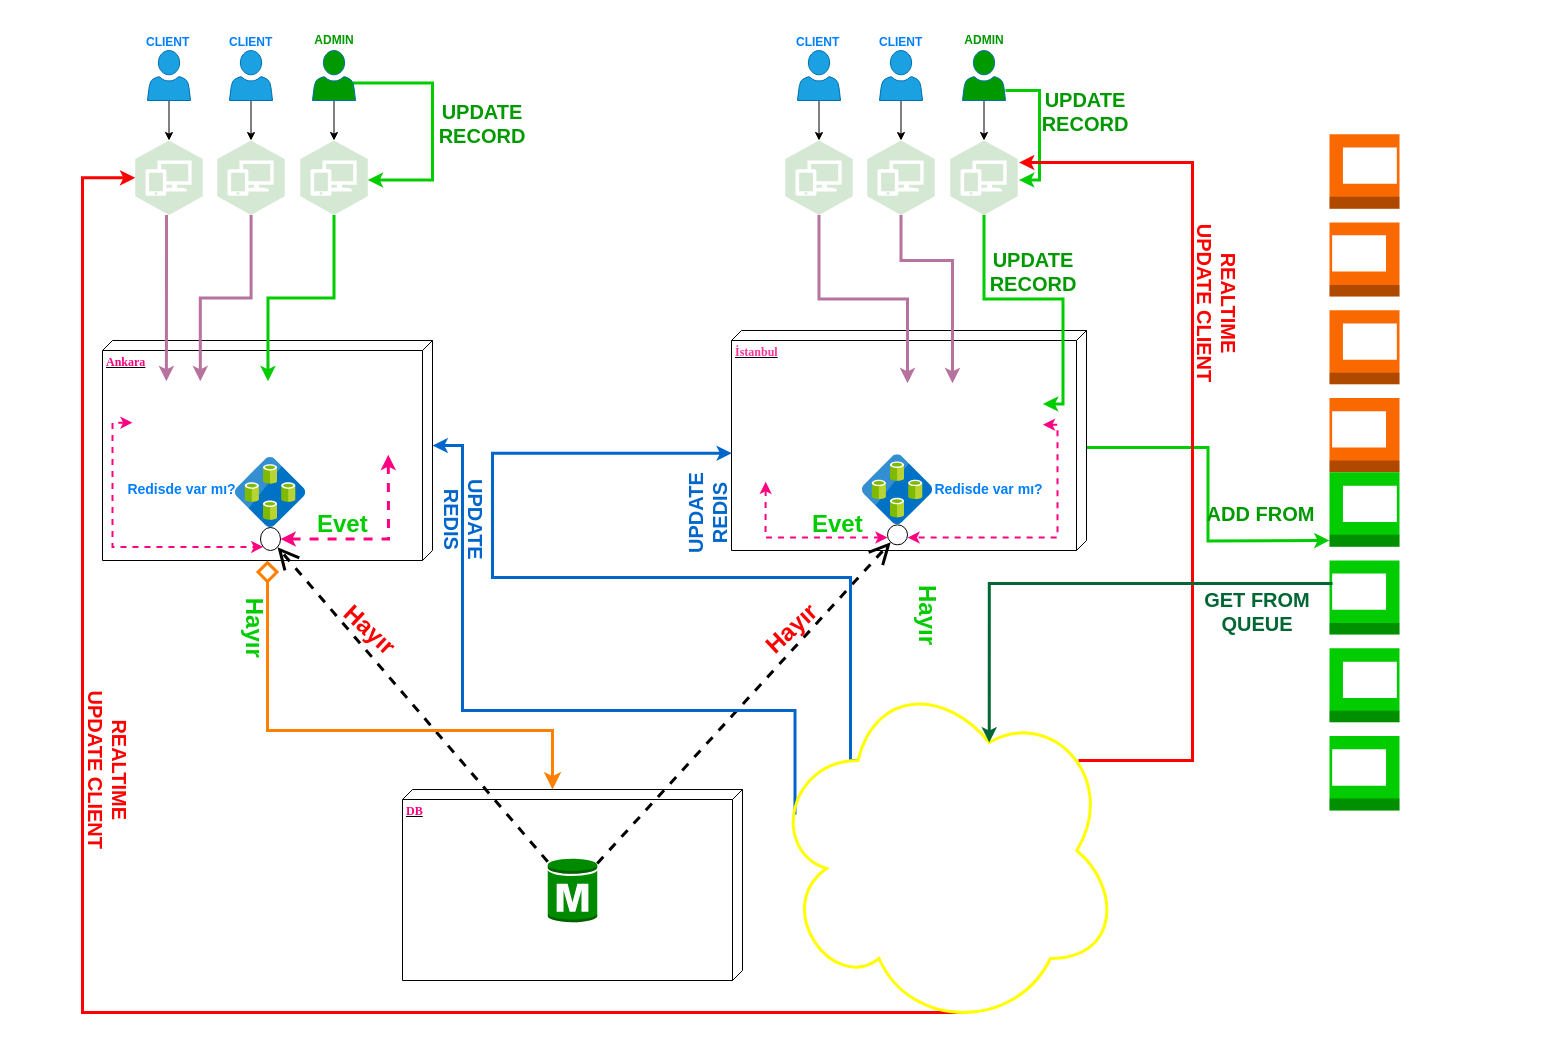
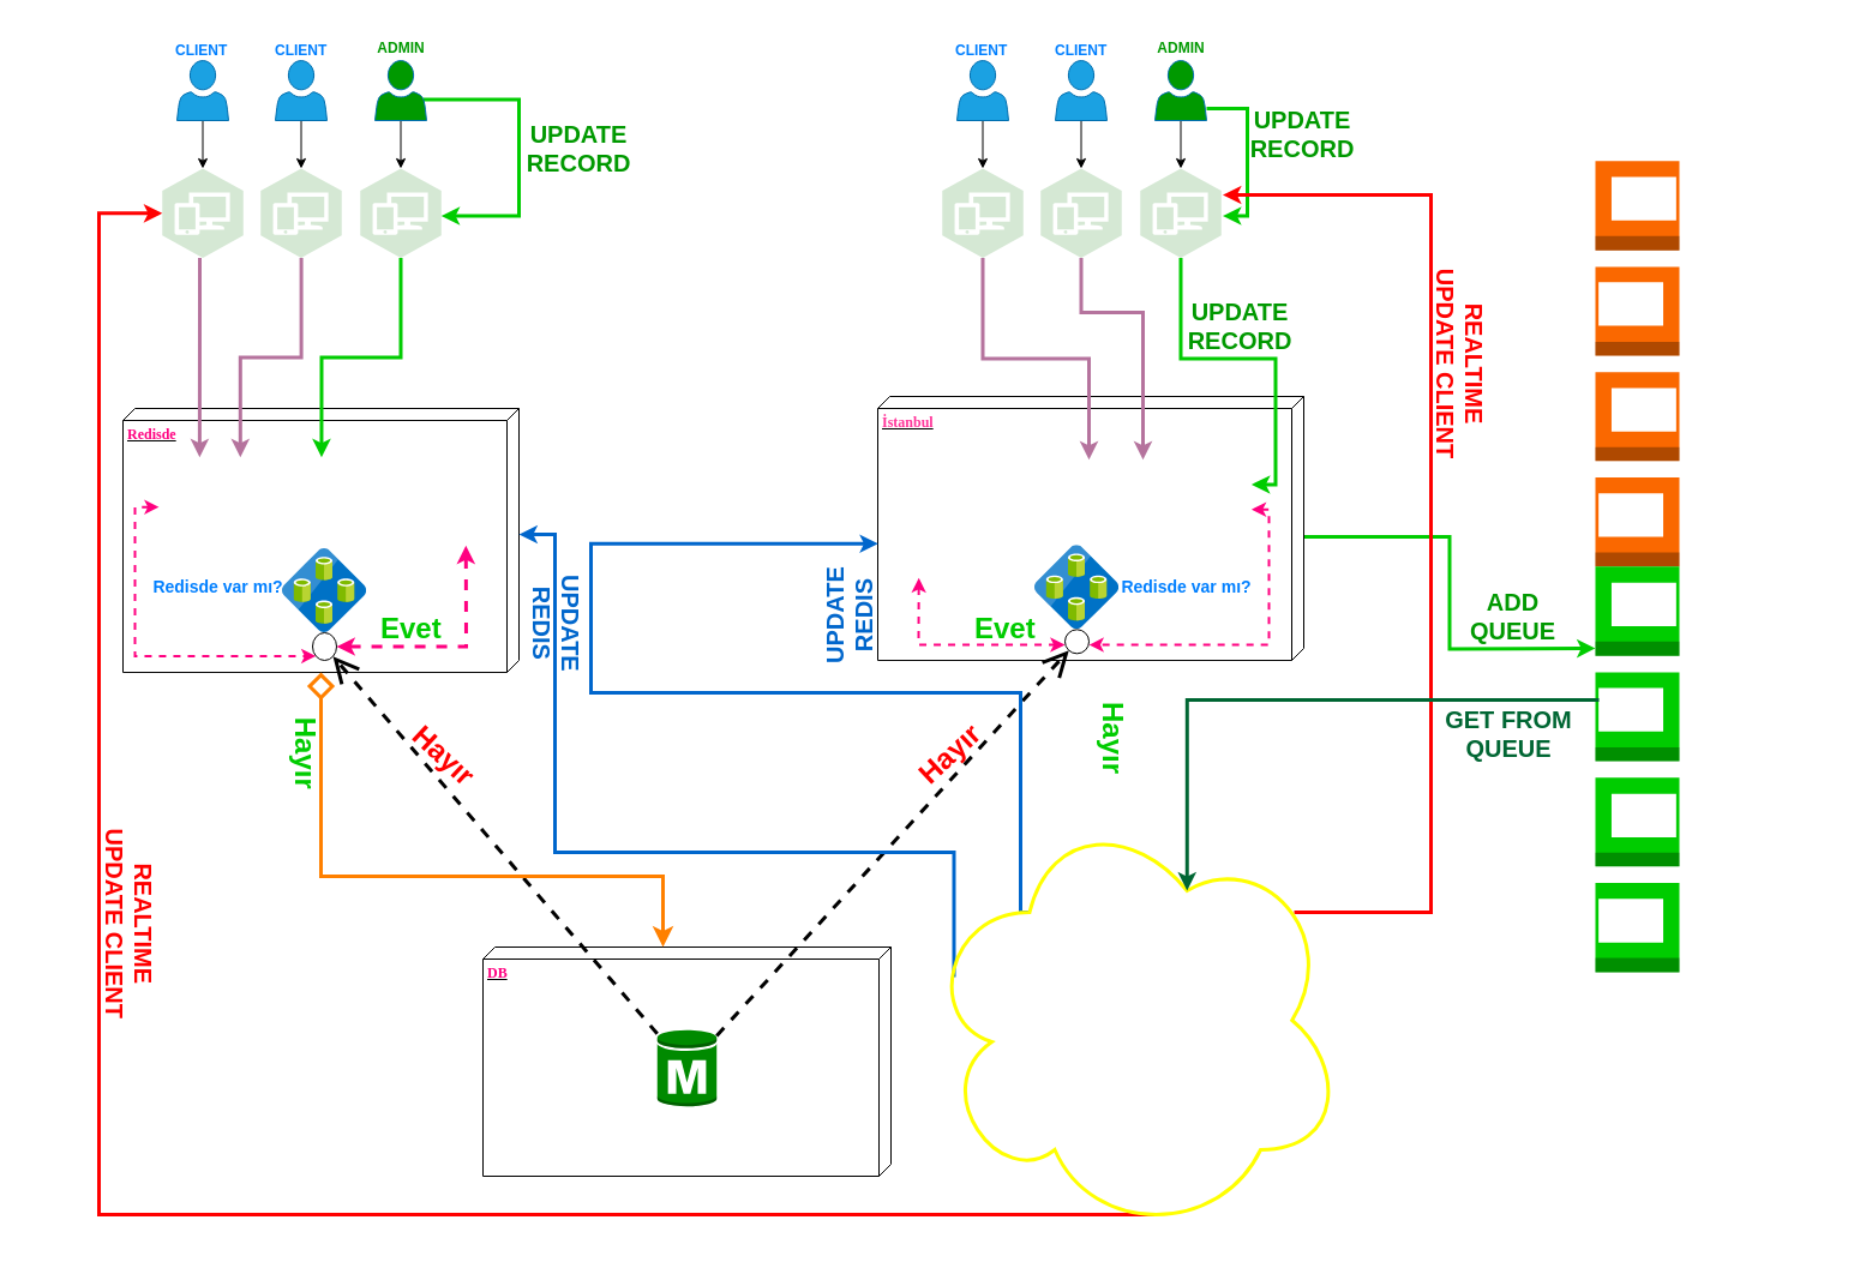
- <mxCell id="2" value="&lt;b&gt;&lt;font color=&quot;#ff0080&quot;&gt;Ankara&lt;/font&gt;&lt;/b&gt;" style="verticalAlign=top;align=left;spacingTop=8;spacingLeft=2;spacingRight=12;shape=cube;size=10;direction=south;fontStyle=4;html=1;rounded=0;shadow=0;comic=0;labelBackgroundColor=none;strokeWidth=1;fontFamily=Verdana;fontSize=12" parent="1" vertex="1"><mxGeometry x="102" y="340" width="330" height="220" as="geometry" /></mxCell>
+ <mxCell id="2" value="&lt;b&gt;&lt;font color=&quot;#ff0080&quot;&gt;Redisde&lt;/font&gt;&lt;/b&gt;" style="verticalAlign=top;align=left;spacingTop=8;spacingLeft=2;spacingRight=12;shape=cube;size=10;direction=south;fontStyle=4;html=1;rounded=0;shadow=0;comic=0;labelBackgroundColor=none;strokeWidth=1;fontFamily=Verdana;fontSize=12" parent="1" vertex="1"><mxGeometry x="102" y="340" width="330" height="220" as="geometry" /></mxCell>
- <mxCell id="87" value="&lt;b&gt;&lt;font color=&quot;#009900&quot;&gt;&lt;font style=&quot;font-size: 20px&quot;&gt;ADD FROM&lt;/font&gt;&lt;br&gt;&lt;/font&gt;&lt;/b&gt;" style="text;html=1;strokeColor=none;fillColor=none;align=center;verticalAlign=middle;whiteSpace=wrap;rounded=0;" vertex="1" parent="1"><mxGeometry x="1202" y="497" width="117" height="31.16" as="geometry" /></mxCell>
+ <mxCell id="87" value="&lt;b&gt;&lt;font color=&quot;#009900&quot;&gt;&lt;font style=&quot;font-size: 20px&quot;&gt;ADD QUEUE&lt;/font&gt;&lt;br&gt;&lt;/font&gt;&lt;/b&gt;" style="text;html=1;strokeColor=none;fillColor=none;align=center;verticalAlign=middle;whiteSpace=wrap;rounded=0;" vertex="1" parent="1"><mxGeometry x="1202" y="497" width="117" height="31.16" as="geometry" /></mxCell>
